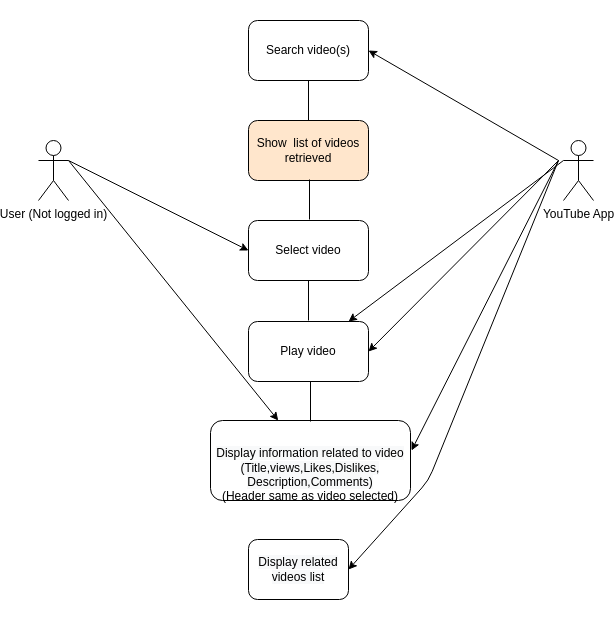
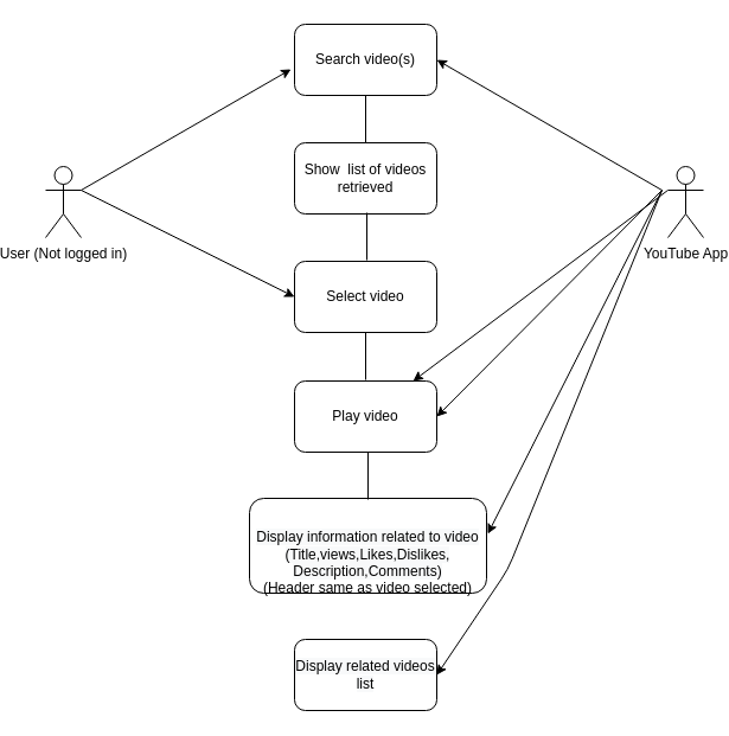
- <mxCell id="5" value="Show&amp;nbsp; list of videos retrieved" style="rounded=1;whiteSpace=wrap;html=1;fillColor=#ffe6cc;" vertex="1" parent="1"><mxGeometry x="230" y="120" width="120" height="60" as="geometry" /></mxCell>
+ <mxCell id="5" value="Show&amp;nbsp; list of videos retrieved" style="rounded=1;whiteSpace=wrap;html=1;" vertex="1" parent="1"><mxGeometry x="230" y="120" width="120" height="60" as="geometry" /></mxCell>
- <mxCell id="7" value="" style="endArrow=classic;html=1;exitX=1;exitY=0.333;exitDx=0;exitDy=0;exitPerimeter=0;" edge="1" parent="1" source="2" target="14"><mxGeometry width="50" height="50" relative="1" as="geometry"><mxPoint x="360" y="240" as="sourcePoint" /><mxPoint x="210" y="150" as="targetPoint" /></mxGeometry></mxCell>
+ <mxCell id="7" value="" style="endArrow=classic;html=1;exitX=1;exitY=0.333;exitDx=0;exitDy=0;exitPerimeter=0;entryX=-0.025;entryY=0.633;entryDx=0;entryDy=0;entryPerimeter=0;" edge="1" parent="1" source="2" target="3"><mxGeometry width="50" height="50" relative="1" as="geometry"><mxPoint x="360" y="240" as="sourcePoint" /><mxPoint x="210" y="150" as="targetPoint" /></mxGeometry></mxCell>
- <mxCell id="19" value="&#10;&#10;&lt;span style=&quot;color: rgb(0, 0, 0); font-family: helvetica; font-size: 12px; font-style: normal; font-weight: 400; letter-spacing: normal; text-align: center; text-indent: 0px; text-transform: none; word-spacing: 0px; background-color: rgb(248, 249, 250); display: inline; float: none;&quot;&gt;Display related videos list&lt;/span&gt;&#10;&#10;" style="rounded=1;whiteSpace=wrap;html=1;" vertex="1" parent="1"><mxGeometry x="230" y="539" width="100" height="60" as="geometry" /></mxCell>
+ <mxCell id="19" value="&#10;&#10;&lt;span style=&quot;color: rgb(0, 0, 0); font-family: helvetica; font-size: 12px; font-style: normal; font-weight: 400; letter-spacing: normal; text-align: center; text-indent: 0px; text-transform: none; word-spacing: 0px; background-color: rgb(248, 249, 250); display: inline; float: none;&quot;&gt;Display related videos list&lt;/span&gt;&#10;&#10;" style="rounded=1;whiteSpace=wrap;html=1;" vertex="1" parent="1"><mxGeometry x="230" y="539" width="120" height="60" as="geometry" /></mxCell>
